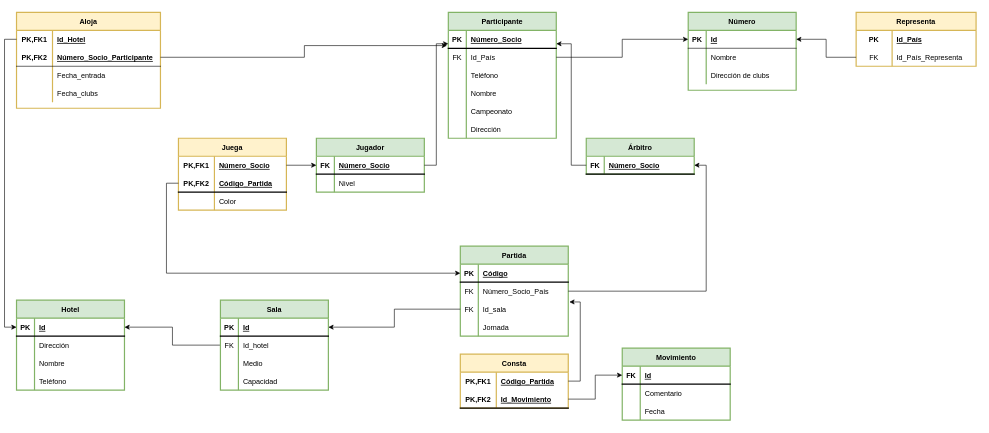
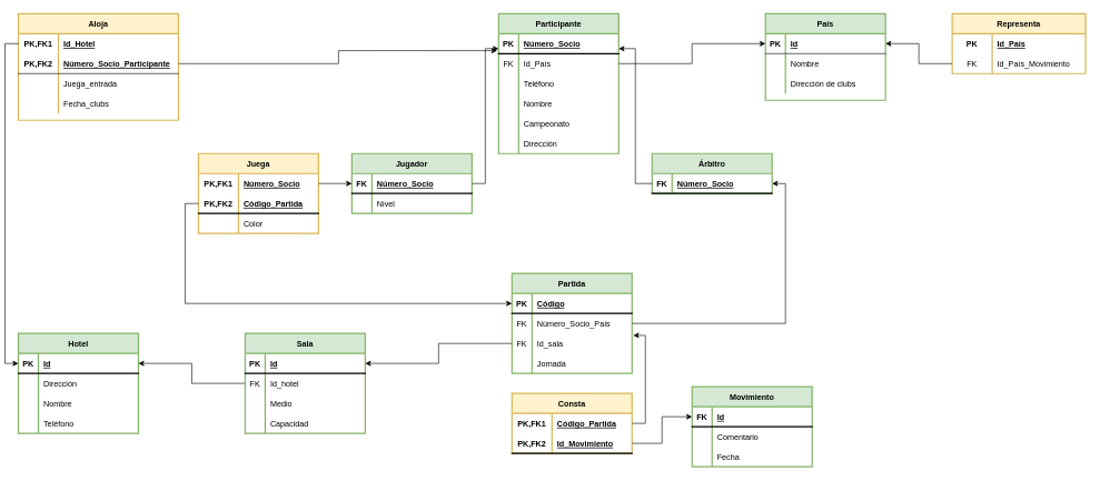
- <mxCell id="122" value="Número" style="shape=table;startSize=30;container=1;collapsible=1;childLayout=tableLayout;fixedRows=1;rowLines=0;fontStyle=1;align=center;resizeLast=1;strokeWidth=2;fillColor=#d5e8d4;strokeColor=#82b366;" vertex="1" parent="1"><mxGeometry x="1140" y="20" width="180" height="130" as="geometry" /></mxCell>
+ <mxCell id="122" value="País" style="shape=table;startSize=30;container=1;collapsible=1;childLayout=tableLayout;fixedRows=1;rowLines=0;fontStyle=1;align=center;resizeLast=1;strokeWidth=2;fillColor=#d5e8d4;strokeColor=#82b366;" vertex="1" parent="1"><mxGeometry x="1140" y="20" width="180" height="130" as="geometry" /></mxCell>
- <mxCell id="139" value="Id_País_Representa" style="shape=partialRectangle;connectable=0;fillColor=none;top=0;left=0;bottom=0;right=0;align=left;spacingLeft=6;fontStyle=0;overflow=hidden;strokeWidth=2;" vertex="1" parent="137"><mxGeometry x="60" width="140" height="30" as="geometry"><mxRectangle width="140" height="30" as="alternateBounds" /></mxGeometry></mxCell>
+ <mxCell id="139" value="Id_País_Movimiento" style="shape=partialRectangle;connectable=0;fillColor=none;top=0;left=0;bottom=0;right=0;align=left;spacingLeft=6;fontStyle=0;overflow=hidden;strokeWidth=2;" vertex="1" parent="137"><mxGeometry x="60" width="140" height="30" as="geometry"><mxRectangle width="140" height="30" as="alternateBounds" /></mxGeometry></mxCell>
- <mxCell id="116" value="Fecha_entrada" style="shape=partialRectangle;connectable=0;fillColor=none;top=0;left=0;bottom=0;right=0;align=left;spacingLeft=6;overflow=hidden;" vertex="1" parent="114"><mxGeometry x="60" width="180" height="30" as="geometry"><mxRectangle width="180" height="30" as="alternateBounds" /></mxGeometry></mxCell>
+ <mxCell id="116" value="Juega_entrada" style="shape=partialRectangle;connectable=0;fillColor=none;top=0;left=0;bottom=0;right=0;align=left;spacingLeft=6;overflow=hidden;" vertex="1" parent="114"><mxGeometry x="60" width="180" height="30" as="geometry"><mxRectangle width="180" height="30" as="alternateBounds" /></mxGeometry></mxCell>
